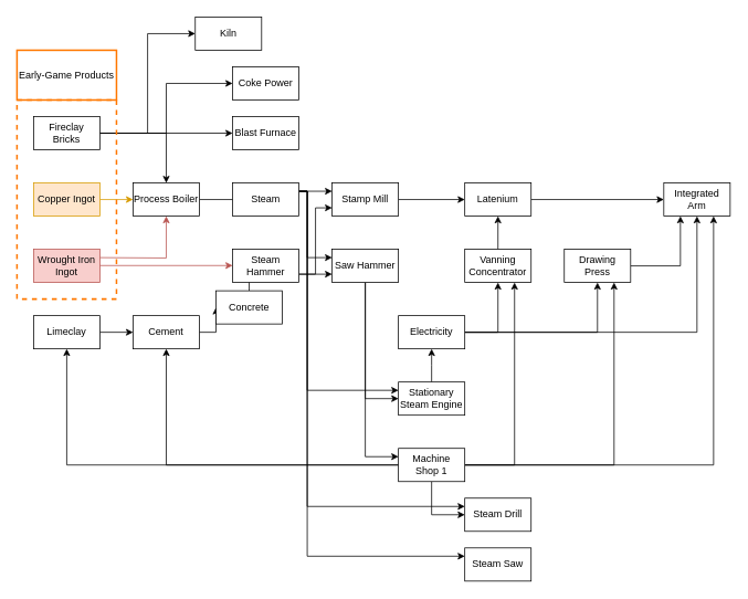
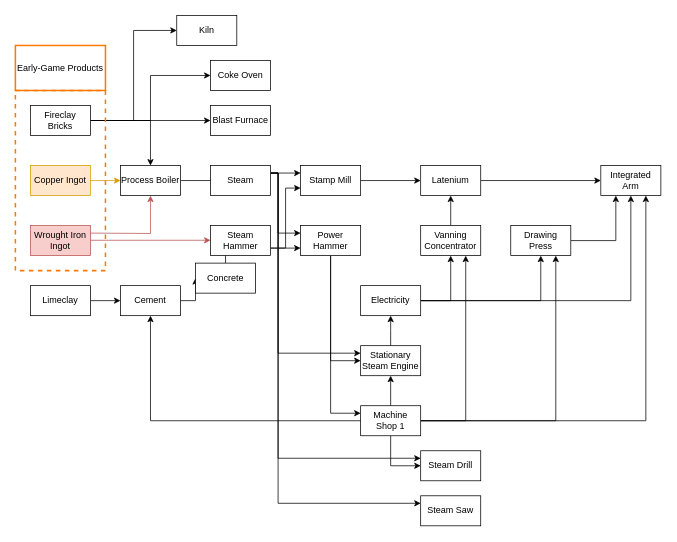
- <mxCell id="57" value="Coke Power" style="rounded=0;whiteSpace=wrap;html=1;" vertex="1" parent="1"><mxGeometry x="280" y="80" width="80" height="40" as="geometry" /></mxCell>
+ <mxCell id="57" value="Coke Oven" style="rounded=0;whiteSpace=wrap;html=1;" vertex="1" parent="1"><mxGeometry x="280" y="80" width="80" height="40" as="geometry" /></mxCell>
- <mxCell id="32" value="Saw Hammer" style="rounded=0;whiteSpace=wrap;html=1;" parent="1" vertex="1"><mxGeometry x="400" y="300" width="80" height="40" as="geometry" /></mxCell>
+ <mxCell id="32" value="Power Hammer" style="rounded=0;whiteSpace=wrap;html=1;" parent="1" vertex="1"><mxGeometry x="400" y="300" width="80" height="40" as="geometry" /></mxCell>
- <mxCell id="35" style="edgeStyle=orthogonalEdgeStyle;rounded=0;orthogonalLoop=1;jettySize=auto;html=1;" edge="1" parent="1" source="41" target="8"><mxGeometry relative="1" as="geometry" /></mxCell>
+ <mxCell id="35" style="edgeStyle=orthogonalEdgeStyle;rounded=0;orthogonalLoop=1;jettySize=auto;html=1;" edge="1" parent="1" source="41" target="43"><mxGeometry relative="1" as="geometry" /></mxCell>
